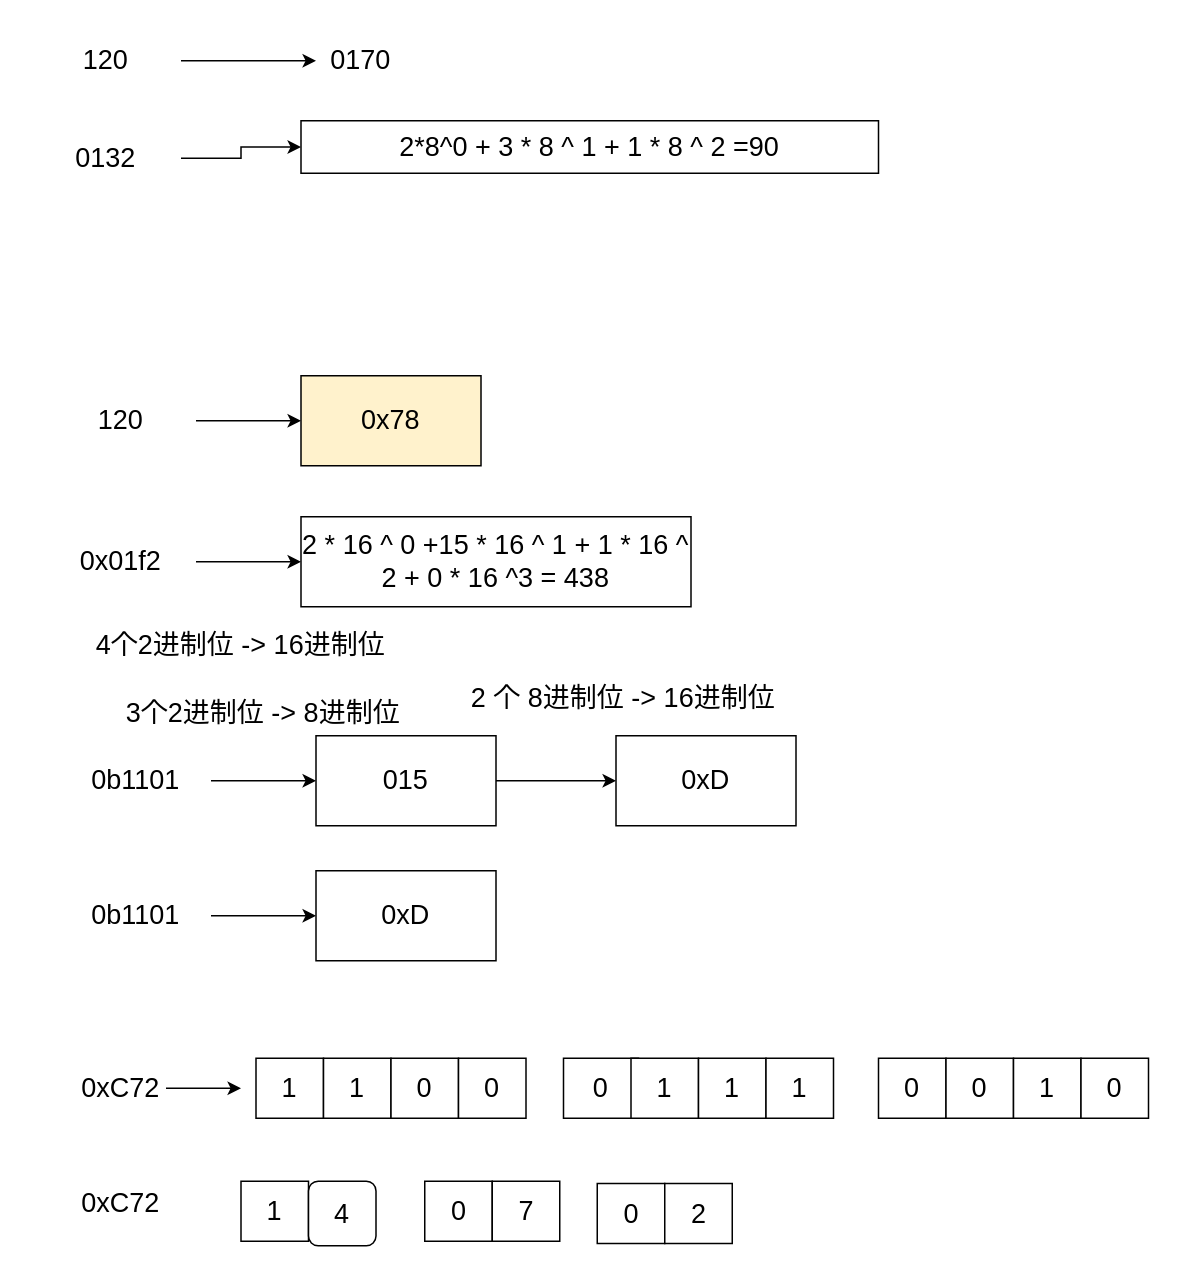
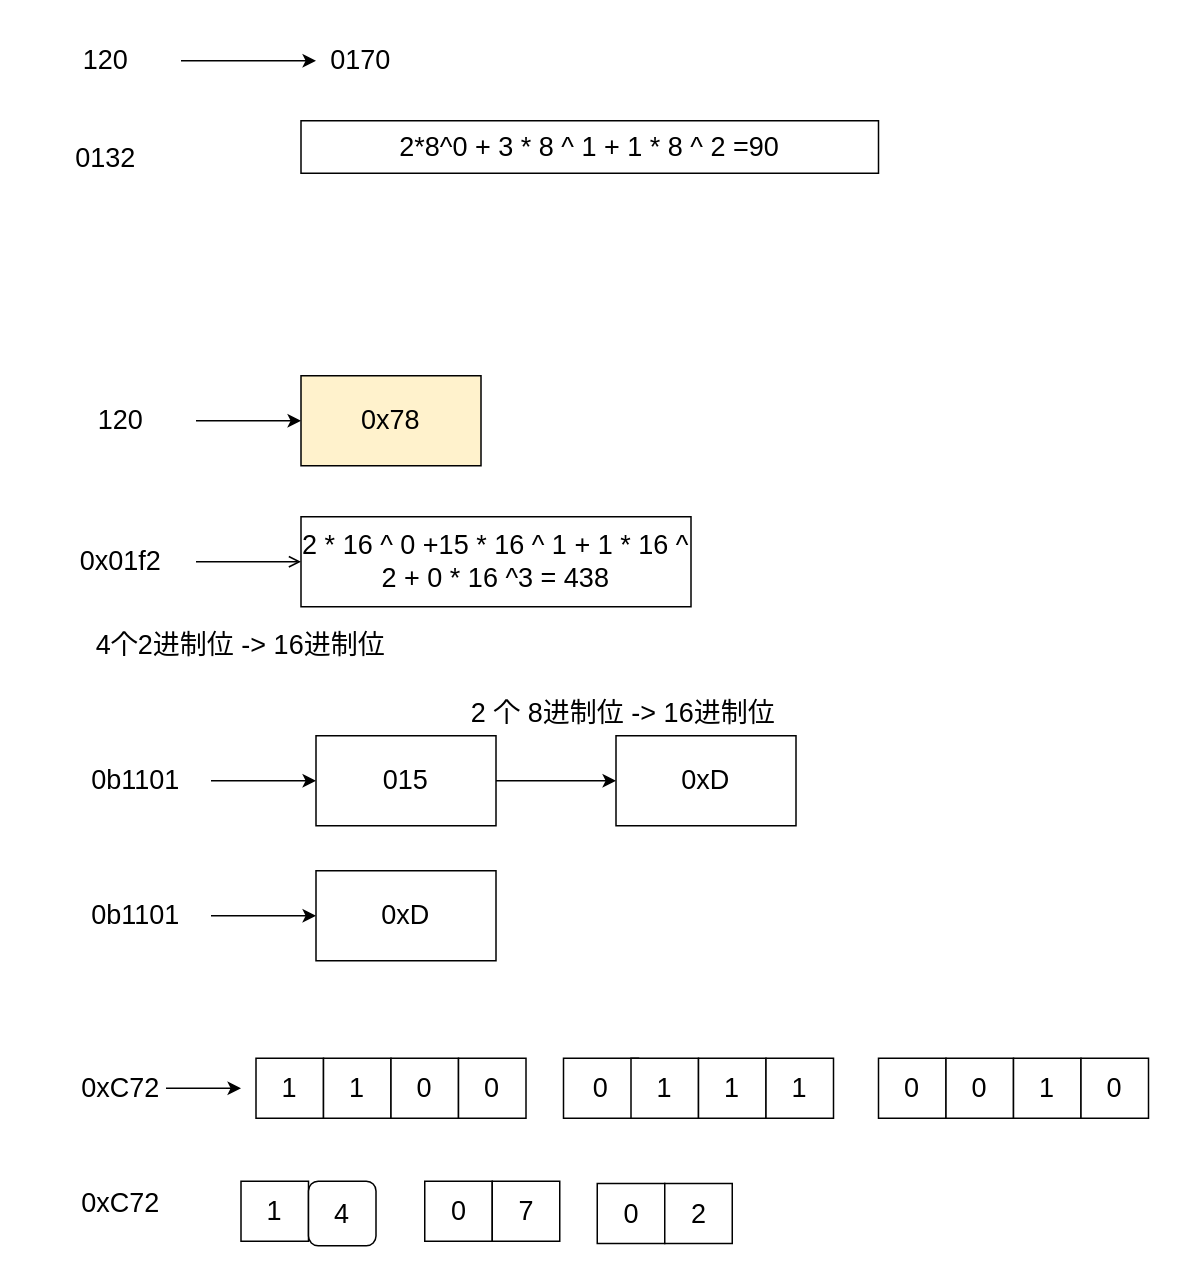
- <mxCell id="5" value="" style="edgeStyle=orthogonalEdgeStyle;rounded=0;orthogonalLoop=1;jettySize=auto;html=1;fontSize=18;" edge="1" parent="1" source="6" target="7"><mxGeometry relative="1" as="geometry" /></mxCell>
- <mxCell id="11" value="" style="edgeStyle=orthogonalEdgeStyle;rounded=0;orthogonalLoop=1;jettySize=auto;html=1;fontSize=18;" edge="1" parent="1" source="12" target="13"><mxGeometry relative="1" as="geometry" /></mxCell>
+ <mxCell id="11" value="" style="edgeStyle=orthogonalEdgeStyle;rounded=0;orthogonalLoop=1;jettySize=auto;html=1;fontSize=18;endArrow=open;" edge="1" parent="1" source="12" target="13"><mxGeometry relative="1" as="geometry" /></mxCell>
- <mxCell id="23" value="2 个 8进制位 -&amp;gt; 16进制位" style="text;html=1;strokeColor=none;fillColor=none;align=center;verticalAlign=middle;whiteSpace=wrap;rounded=0;fontSize=18;" vertex="1" parent="1"><mxGeometry x="310" y="450" width="210" height="30" as="geometry" /></mxCell>
+ <mxCell id="23" value="2 个 8进制位 -&amp;gt; 16进制位" style="text;html=1;strokeColor=none;fillColor=none;align=center;verticalAlign=middle;whiteSpace=wrap;rounded=0;fontSize=18;" vertex="1" parent="1"><mxGeometry x="310" y="460" width="210" height="30" as="geometry" /></mxCell>
- <mxCell id="22" value="3个2进制位 -&amp;gt; 8进制位" style="text;html=1;strokeColor=none;fillColor=none;align=center;verticalAlign=middle;whiteSpace=wrap;rounded=0;fontSize=18;" vertex="1" parent="1"><mxGeometry x="80" y="460" width="190" height="30" as="geometry" /></mxCell>
